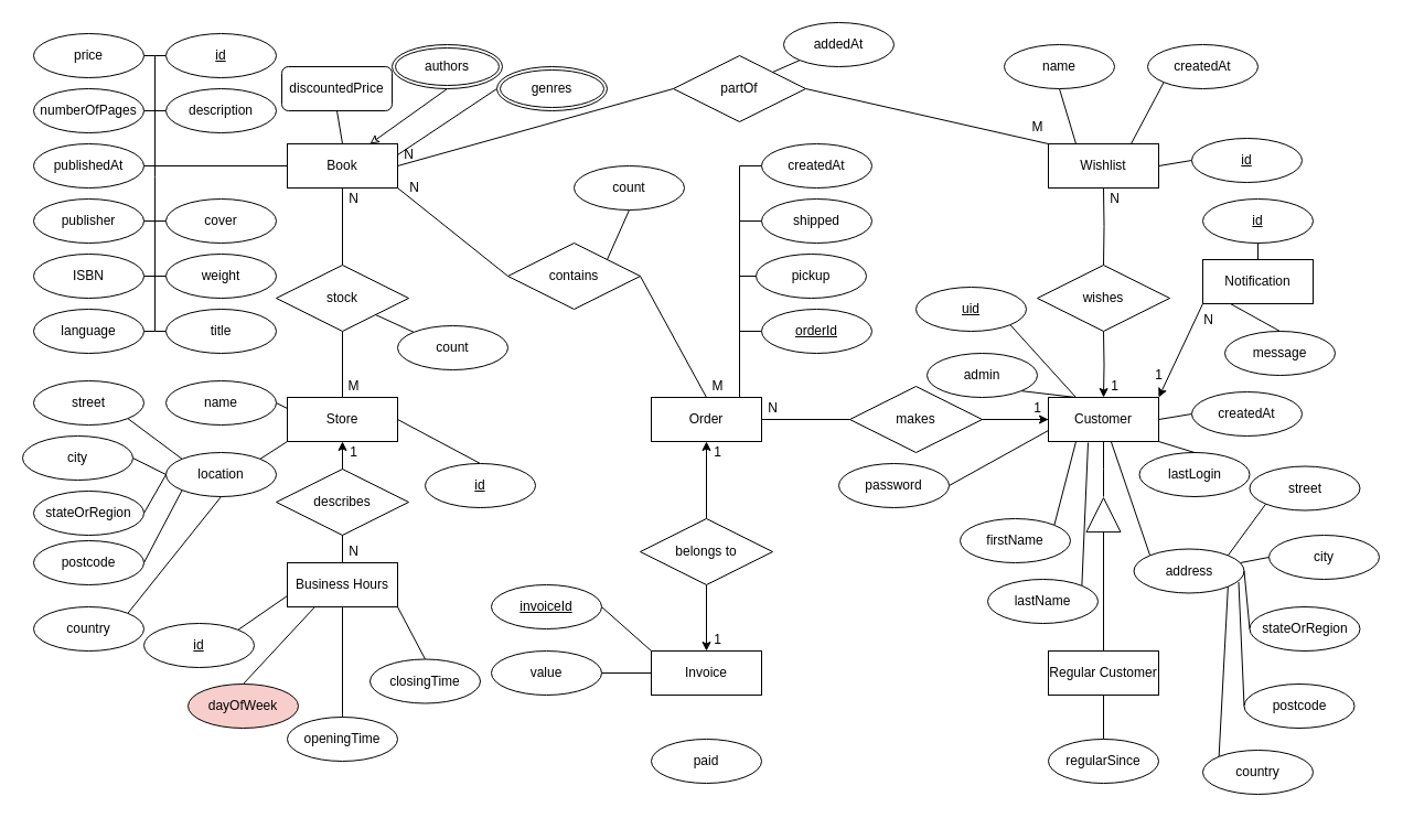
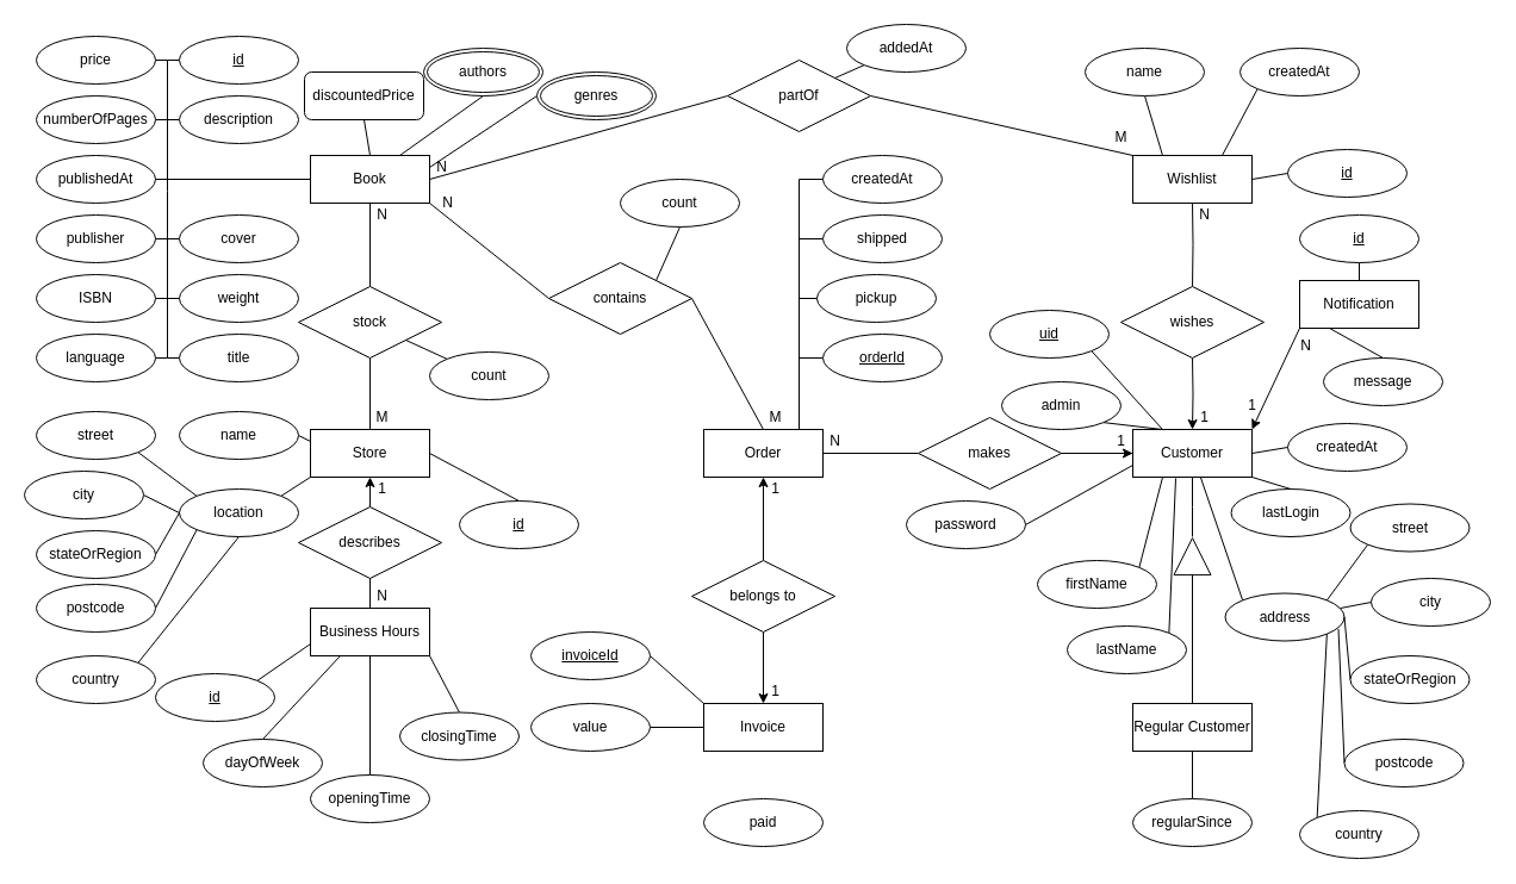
- <mxCell id="38" style="edgeStyle=none;rounded=0;orthogonalLoop=1;jettySize=auto;html=1;exitX=0.5;exitY=1;exitDx=0;exitDy=0;entryX=0.75;entryY=0;entryDx=0;entryDy=0;strokeWidth=1;endArrow=classic;endFill=0;endSize=6;" parent="1" source="39" target="8" edge="1"><mxGeometry relative="1" as="geometry" /></mxCell>
+ <mxCell id="38" style="edgeStyle=none;rounded=0;orthogonalLoop=1;jettySize=auto;html=1;exitX=0.5;exitY=1;exitDx=0;exitDy=0;entryX=0.75;entryY=0;entryDx=0;entryDy=0;strokeWidth=1;endArrow=none;endFill=0;endSize=6;" parent="1" source="39" target="8" edge="1"><mxGeometry relative="1" as="geometry" /></mxCell>
- <mxCell id="140" value="dayOfWeek" style="ellipse;whiteSpace=wrap;html=1;align=center;fillColor=#f8cecc;" parent="1" vertex="1"><mxGeometry x="170" y="620" width="100" height="40" as="geometry" /></mxCell>
+ <mxCell id="140" value="dayOfWeek" style="ellipse;whiteSpace=wrap;html=1;align=center;" parent="1" vertex="1"><mxGeometry x="170" y="620" width="100" height="40" as="geometry" /></mxCell>
